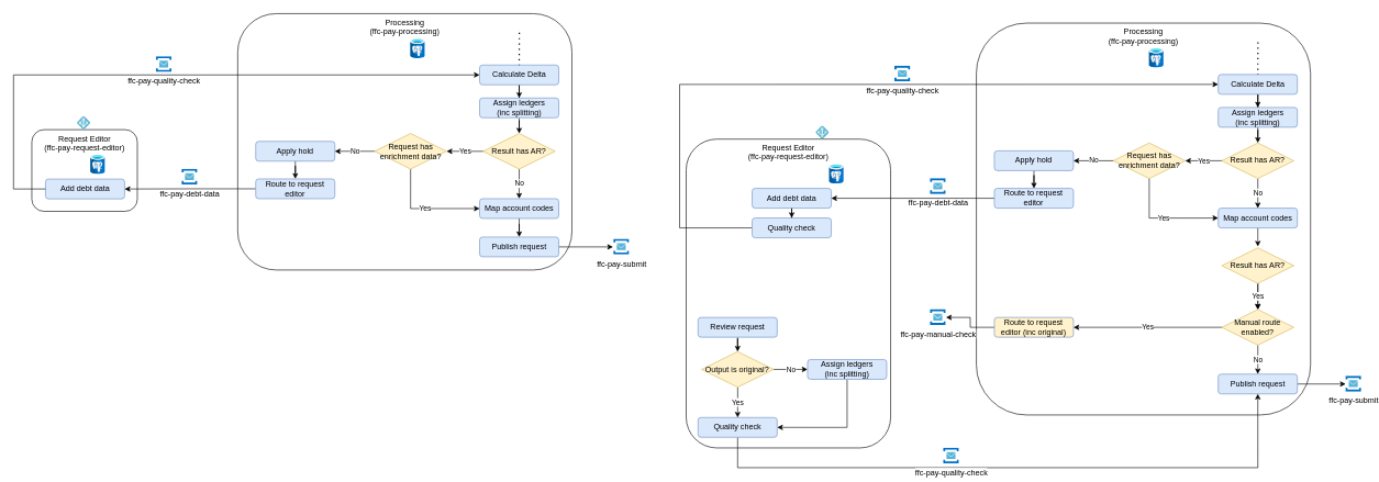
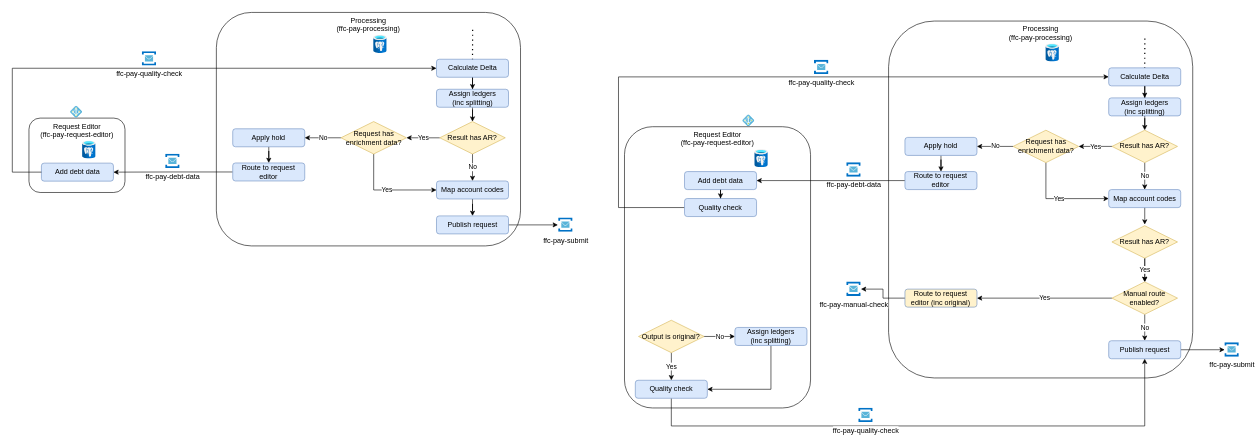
- <mxCell id="77" value="Review request" style="rounded=1;whiteSpace=wrap;html=1;fillColor=#dae8fc;strokeColor=#6c8ebf;" parent="1" vertex="1"><mxGeometry x="1058" y="481" width="120" height="30" as="geometry" /></mxCell>
- <mxCell id="76" style="edgeStyle=orthogonalEdgeStyle;rounded=0;orthogonalLoop=1;jettySize=auto;html=1;entryX=0.5;entryY=0;entryDx=0;entryDy=0;" parent="1" source="77" target="80" edge="1"><mxGeometry relative="1" as="geometry" /></mxCell>
